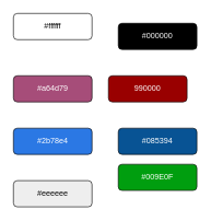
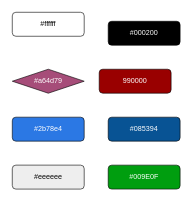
- <mxCell id="9" value="&lt;font color=&quot;#ffffff&quot;&gt;#000000&lt;/font&gt;" style="rounded=1;whiteSpace=wrap;html=1;fillColor=#000000;" vertex="1" parent="1"><mxGeometry x="180" y="35" width="120" height="40" as="geometry" /></mxCell>
+ <mxCell id="9" value="&lt;font color=&quot;#ffffff&quot;&gt;#000200&lt;/font&gt;" style="rounded=1;whiteSpace=wrap;html=1;fillColor=#000000;" vertex="1" parent="1"><mxGeometry x="180" y="35" width="120" height="40" as="geometry" /></mxCell>
- <mxCell id="2" value="&lt;font color=&quot;#ffffff&quot;&gt;#a64d79&lt;/font&gt;" style="rounded=1;whiteSpace=wrap;html=1;fillColor=#a64d79;" vertex="1" parent="1"><mxGeometry y="115" width="120" height="40" as="geometry" x="20" /></mxCell>
+ <mxCell id="2" value="&lt;font color=&quot;#ffffff&quot;&gt;#a64d79&lt;/font&gt;" style="rhombus;whiteSpace=wrap;html=1;fillColor=#a64d79;" vertex="1" parent="1"><mxGeometry y="115" width="120" height="40" as="geometry" x="20" /></mxCell>
- <mxCell id="6" value="&lt;font color=&quot;#ffffff&quot;&gt;#009E0F&lt;/font&gt;" style="rounded=1;whiteSpace=wrap;html=1;fillColor=#009E0F;" vertex="1" parent="1"><mxGeometry x="180" y="250" width="120" height="40" as="geometry" /></mxCell>
+ <mxCell id="6" value="&lt;font color=&quot;#ffffff&quot;&gt;#009E0F&lt;/font&gt;" style="rounded=1;whiteSpace=wrap;html=1;fillColor=#009E0F;" vertex="1" parent="1"><mxGeometry x="180" y="275" width="120" height="40" as="geometry" /></mxCell>
